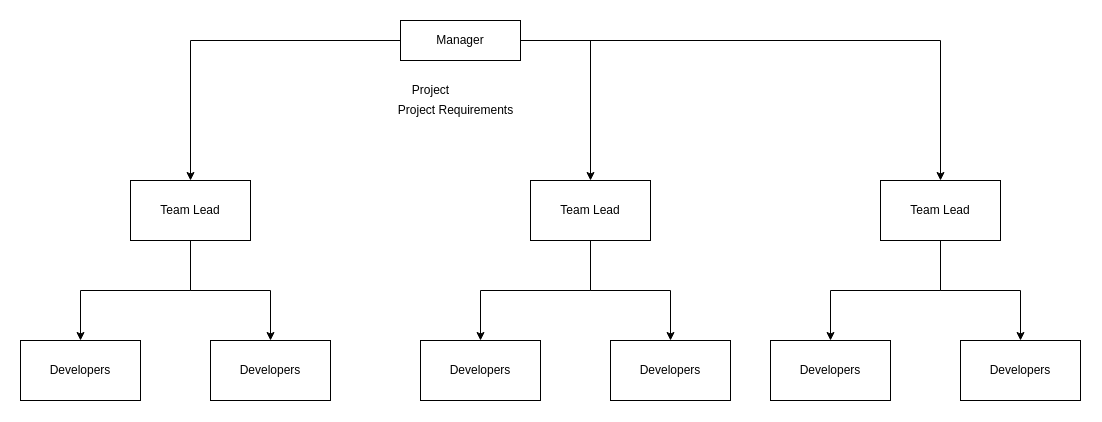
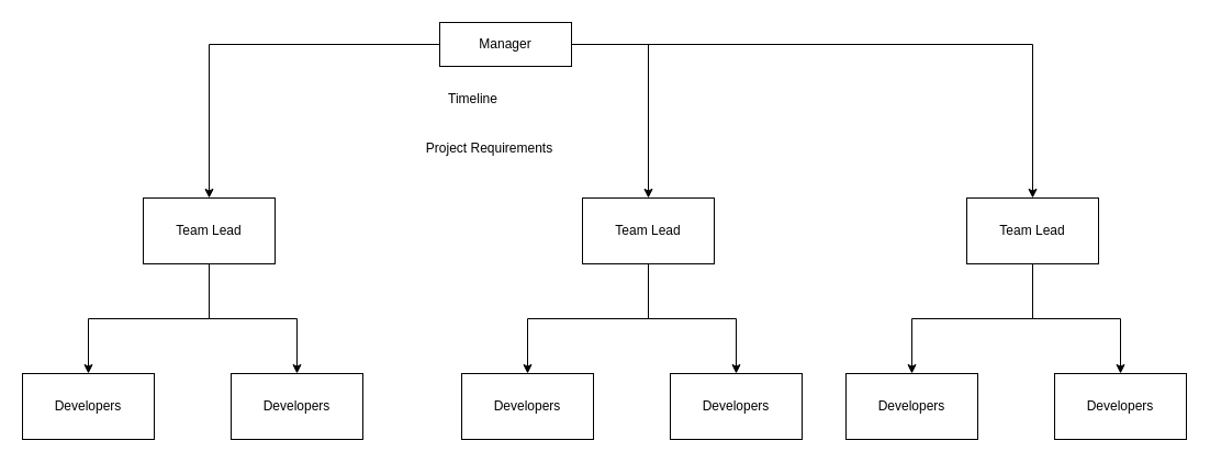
- <mxCell id="21" value="Project" style="text;html=1;align=center;verticalAlign=middle;resizable=0;points=[];autosize=1;" vertex="1" parent="1"><mxGeometry x="400" y="80" width="60" height="20" as="geometry" /></mxCell>
+ <mxCell id="21" value="Timeline" style="text;html=1;align=center;verticalAlign=middle;resizable=0;points=[];autosize=1;" vertex="1" parent="1"><mxGeometry x="400" y="80" width="60" height="20" as="geometry" /></mxCell>
- <mxCell id="22" value="Project Requirements" style="text;html=1;align=center;verticalAlign=middle;resizable=0;points=[];autosize=1;" vertex="1" parent="1"><mxGeometry x="390" y="100" width="130" height="20" as="geometry" /></mxCell>
+ <mxCell id="22" value="Project Requirements" style="text;html=1;align=center;verticalAlign=middle;resizable=0;points=[];autosize=1;" vertex="1" parent="1"><mxGeometry x="380" y="125" width="130" height="20" as="geometry" /></mxCell>
